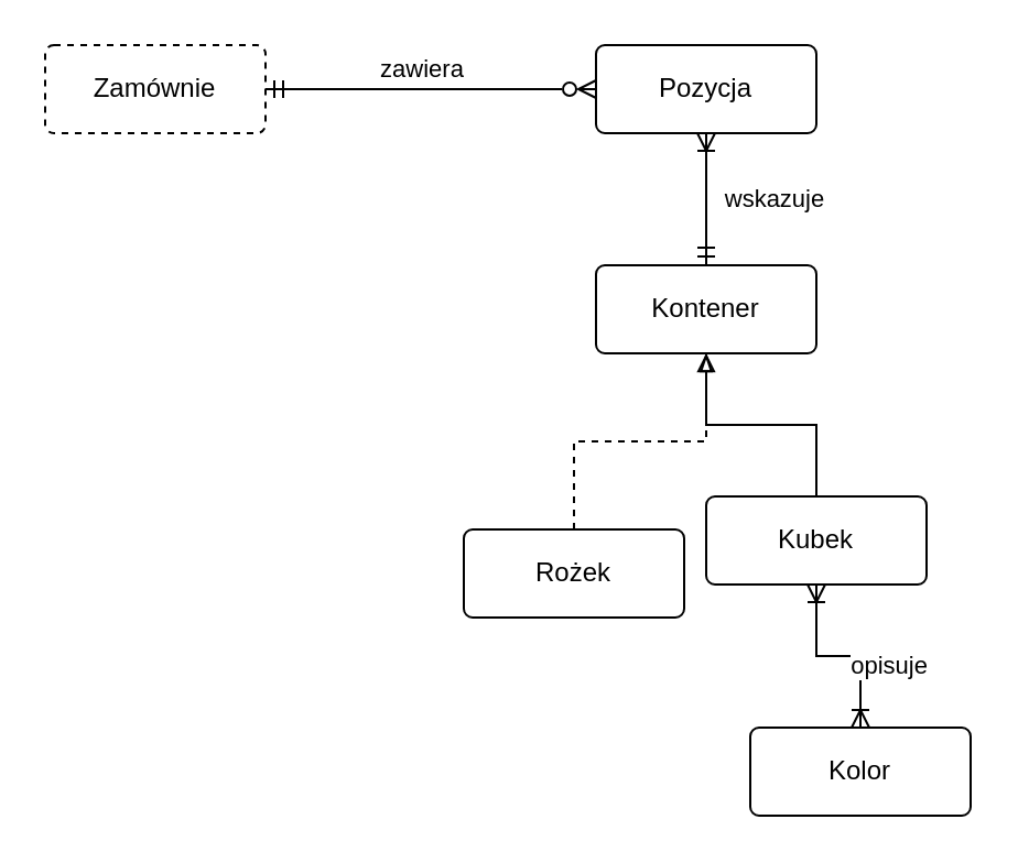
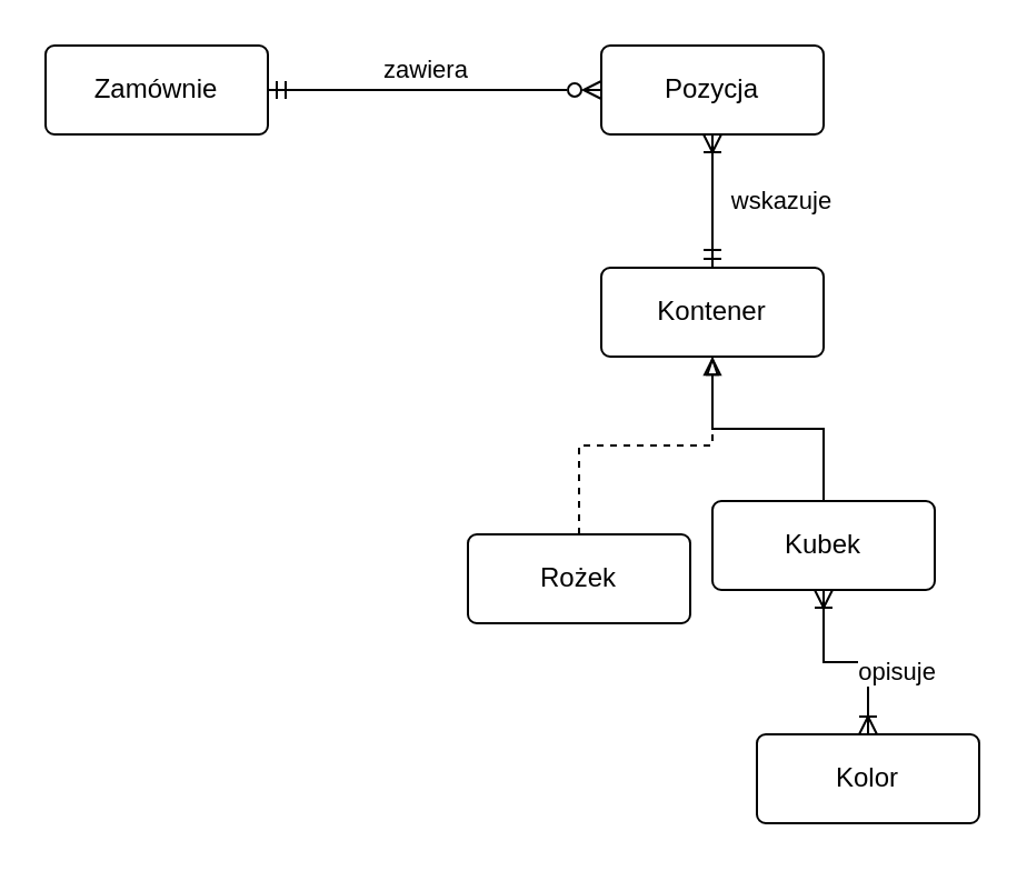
- <mxCell id="5" value="Zamównie" style="rounded=1;arcSize=10;whiteSpace=wrap;html=1;align=center;dashed=1;" vertex="1" parent="1"><mxGeometry x="20" y="20" width="100" height="40" as="geometry" /></mxCell>
+ <mxCell id="5" value="Zamównie" style="rounded=1;arcSize=10;whiteSpace=wrap;html=1;align=center;" vertex="1" parent="1"><mxGeometry x="20" y="20" width="100" height="40" as="geometry" /></mxCell>
